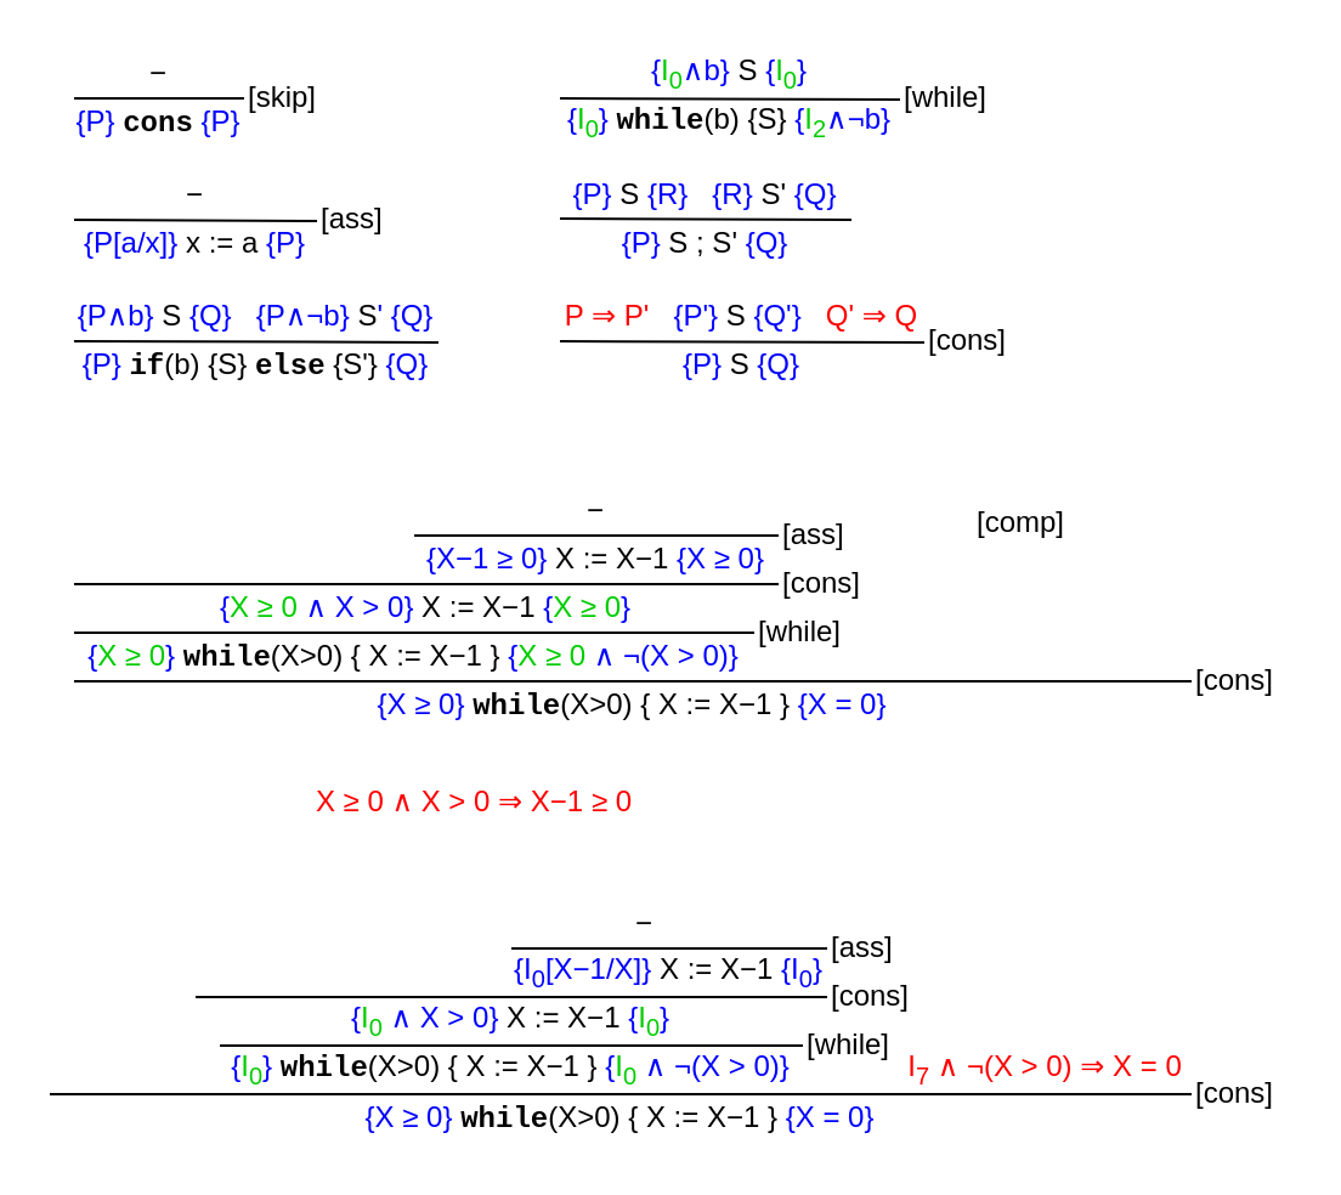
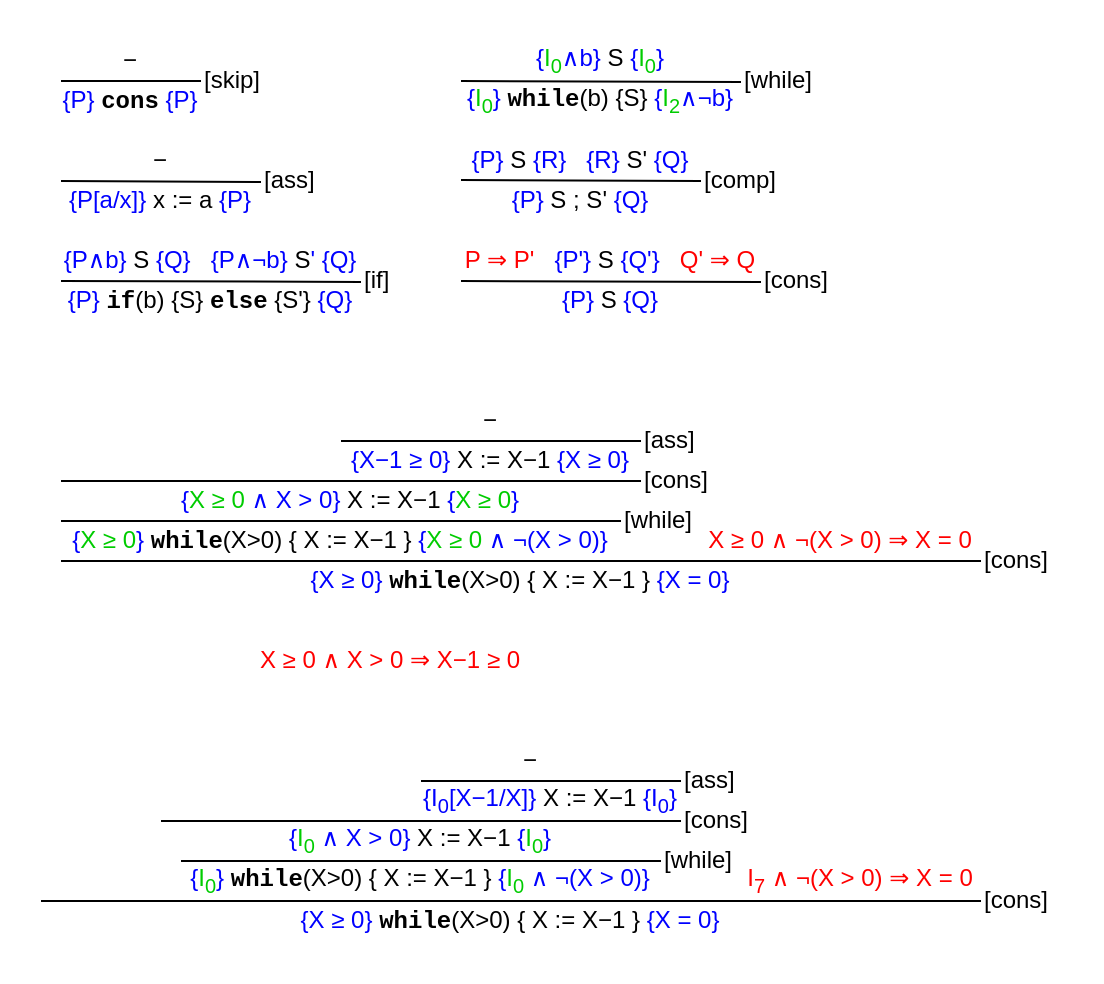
+ <mxCell id="21" value="[if]" style="text;html=1;strokeColor=none;fillColor=none;align=left;verticalAlign=middle;whiteSpace=wrap;rounded=0;" parent="1" vertex="1"><mxGeometry x="180" y="130" width="20" height="20" as="geometry" /></mxCell>
- <mxCell id="24" value="[comp]" style="text;html=1;strokeColor=none;fillColor=none;align=left;verticalAlign=middle;whiteSpace=wrap;rounded=0;" parent="1" vertex="1"><mxGeometry x="400" y="204.52" width="40" height="20" as="geometry" /></mxCell>
+ <mxCell id="24" value="[comp]" style="text;html=1;strokeColor=none;fillColor=none;align=left;verticalAlign=middle;whiteSpace=wrap;rounded=0;" parent="1" vertex="1"><mxGeometry x="350" y="79.52" width="40" height="20" as="geometry" /></mxCell>
+ <mxCell id="30" value="&lt;font&gt;X ≥ 0 ∧ ¬(X &amp;gt; 0) ⇒ X = 0&lt;/font&gt;" style="text;whiteSpace=wrap;html=1;align=center;verticalAlign=middle;fontColor=#FF0000;" parent="1" vertex="1"><mxGeometry x="350" y="260" width="140" height="20" as="geometry" /></mxCell>
